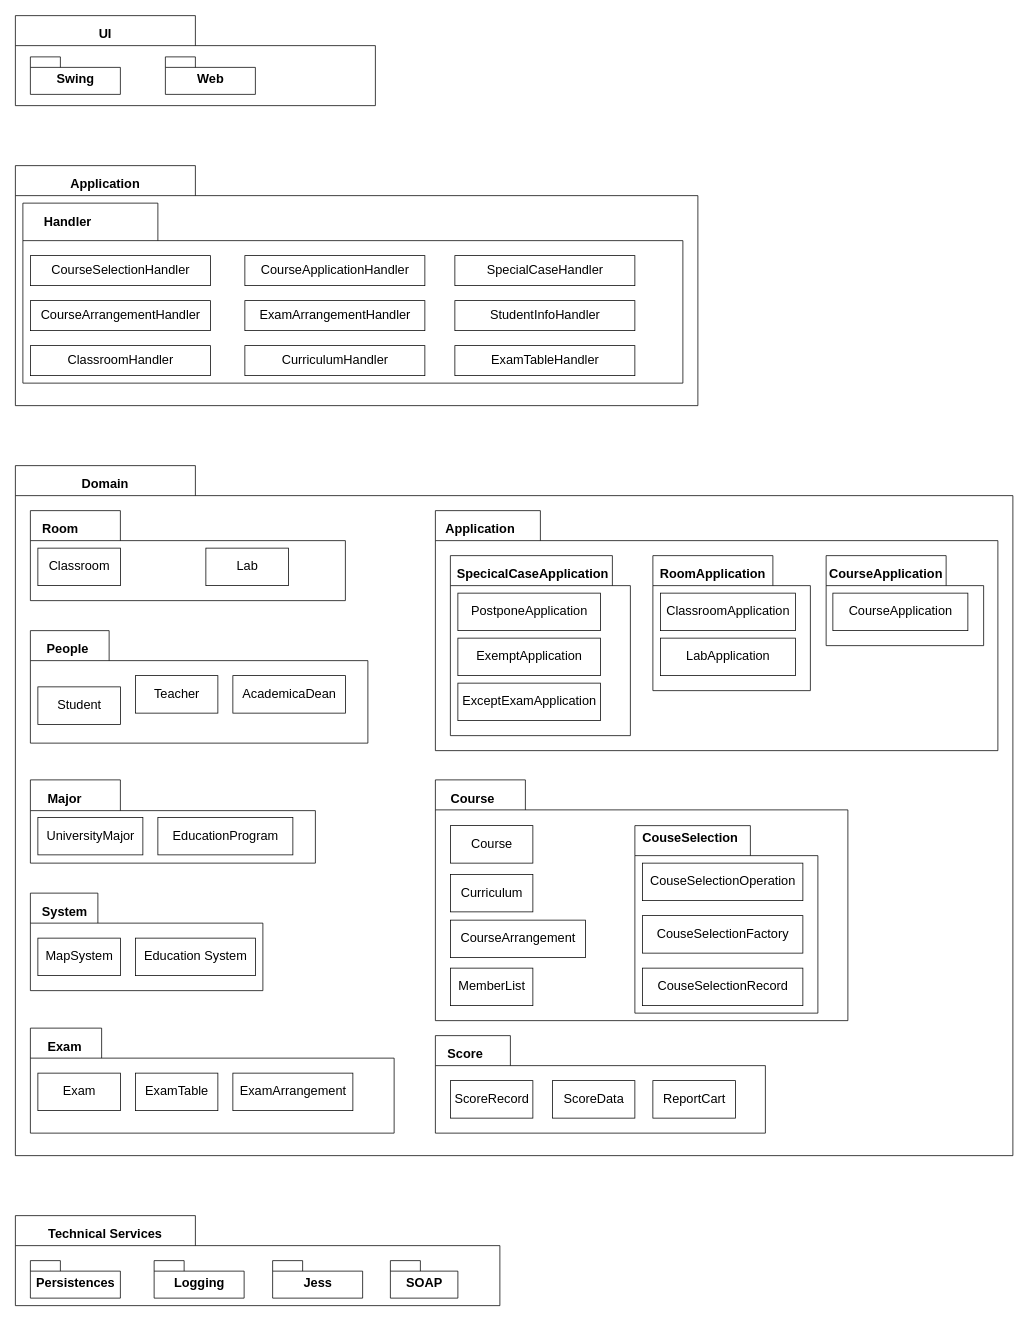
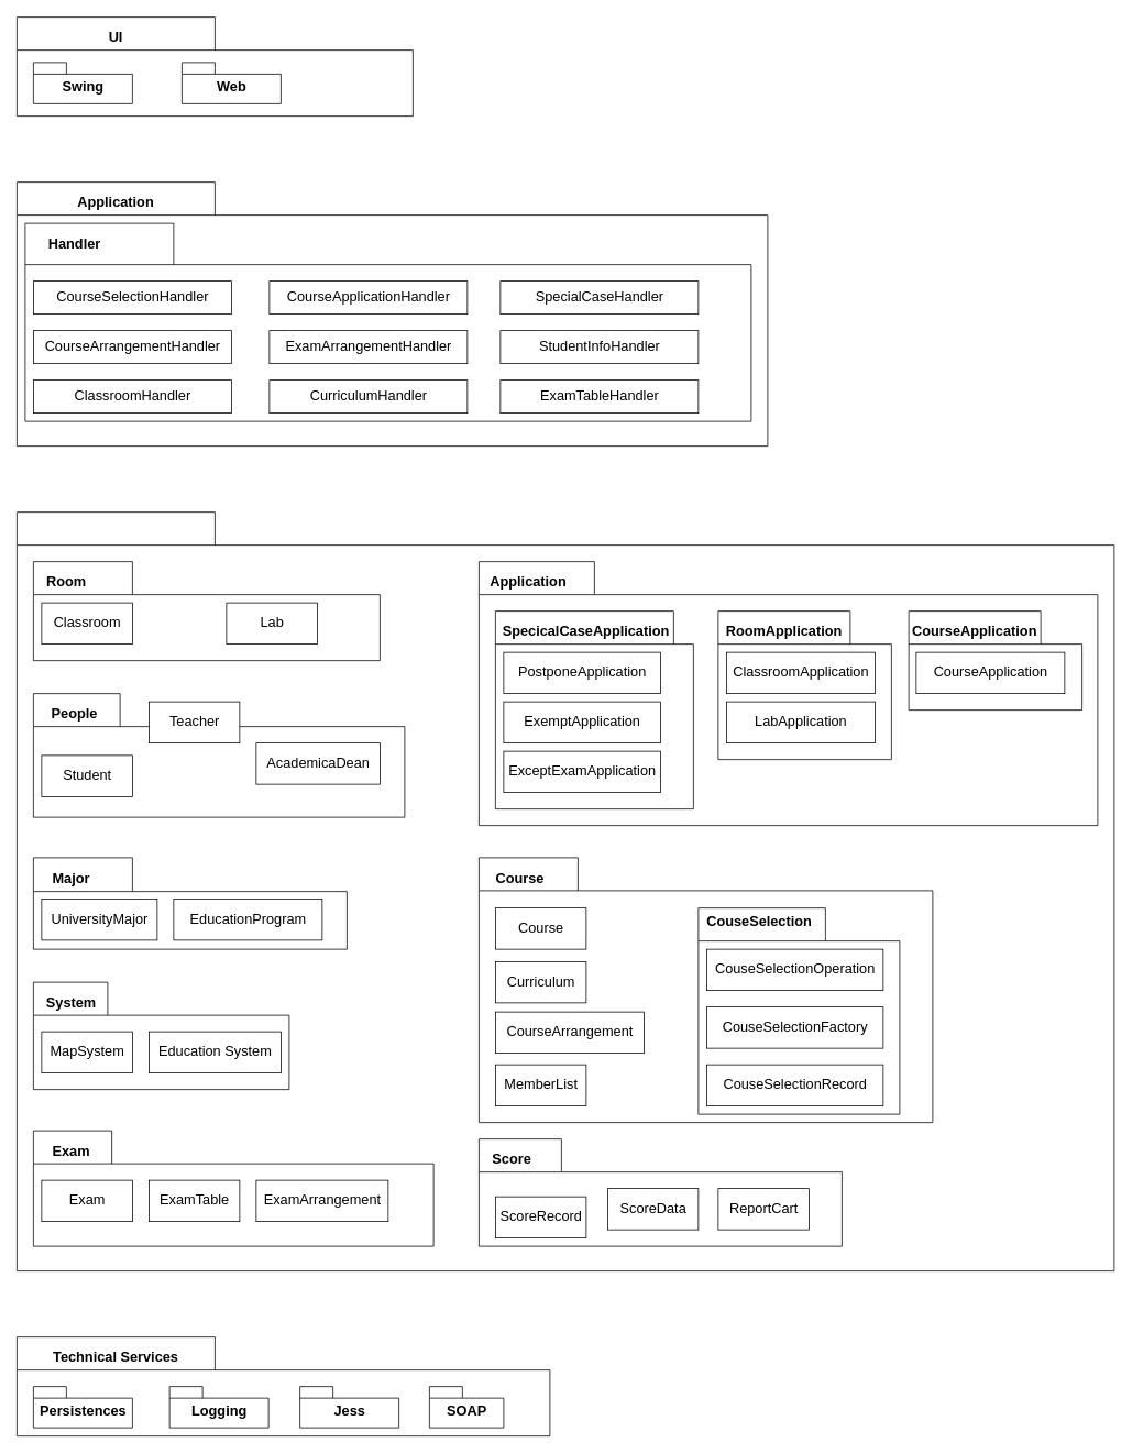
- <mxCell id="10" value="Domain" style="text;align=center;fontStyle=1;verticalAlign=middle;spacingLeft=3;spacingRight=3;strokeColor=none;rotatable=0;points=[[0,0.5],[1,0.5]];portConstraint=eastwest;fontSize=17;" vertex="1" parent="1"><mxGeometry x="100" y="630" width="80" height="26" as="geometry" /></mxCell>
- <mxCell id="36" value="Teacher" style="html=1;fontSize=17;" vertex="1" parent="1"><mxGeometry x="180" y="900" width="110" height="50" as="geometry" /></mxCell>
+ <mxCell id="36" value="Teacher" style="html=1;fontSize=17;" vertex="1" parent="1"><mxGeometry x="180" y="850" width="110" height="50" as="geometry" /></mxCell>
- <mxCell id="73" value="ScoreRecord" style="html=1;fontSize=17;" vertex="1" parent="1"><mxGeometry x="600" y="1440" width="110" height="50" as="geometry" /></mxCell>
+ <mxCell id="73" value="ScoreRecord" style="html=1;fontSize=17;" vertex="1" parent="1"><mxGeometry x="600" y="1450" width="110" height="50" as="geometry" /></mxCell>
